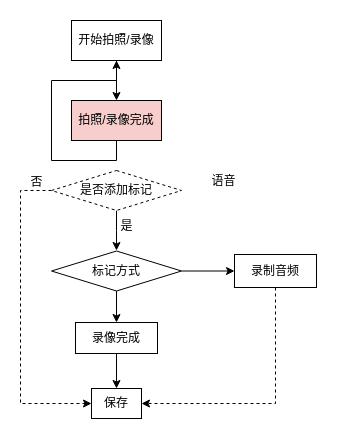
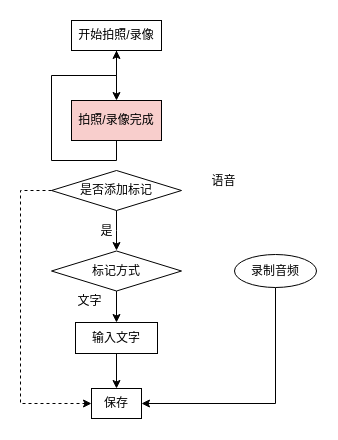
- <mxCell id="3" value="开始拍照/录像" style="rounded=0;whiteSpace=wrap;html=1;strokeColor=#000000;" parent="1" vertex="1"><mxGeometry x="71" y="20" width="90" height="40" as="geometry" /></mxCell>
+ <mxCell id="3" value="开始拍照/录像" style="rounded=0;whiteSpace=wrap;html=1;strokeColor=#000000;" parent="1" vertex="1"><mxGeometry x="71" y="20" width="90" height="30" as="geometry" /></mxCell>
- <mxCell id="9" value="否" style="text;html=1;align=center;verticalAlign=middle;resizable=0;points=[];autosize=1;strokeColor=none;" parent="1" vertex="1"><mxGeometry x="21" y="172" width="30" height="20" as="geometry" /></mxCell>
- <mxCell id="8" value="是否添加标记" style="rhombus;whiteSpace=wrap;html=1;strokeColor=#000000;dashed=1;" parent="1" vertex="1"><mxGeometry x="51" y="170" width="130" height="40" as="geometry" /></mxCell>
+ <mxCell id="8" value="是否添加标记" style="rhombus;whiteSpace=wrap;html=1;strokeColor=#000000;" parent="1" vertex="1"><mxGeometry x="51" y="170" width="130" height="40" as="geometry" /></mxCell>
- <mxCell id="10" value="是" style="text;html=1;align=center;verticalAlign=middle;resizable=0;points=[];autosize=1;strokeColor=none;" parent="1" vertex="1"><mxGeometry x="111" y="216" width="30" height="20" as="geometry" /></mxCell>
+ <mxCell id="10" value="是" style="text;html=1;align=center;verticalAlign=middle;resizable=0;points=[];autosize=1;strokeColor=none;" parent="1" vertex="1"><mxGeometry x="91" y="221" width="30" height="20" as="geometry" /></mxCell>
- <mxCell id="14" style="edgeStyle=orthogonalEdgeStyle;rounded=0;orthogonalLoop=1;jettySize=auto;html=1;exitX=1;exitY=0.5;exitDx=0;exitDy=0;entryX=0;entryY=0.5;entryDx=0;entryDy=0;" parent="1" source="16" target="18" edge="1"><mxGeometry relative="1" as="geometry" /></mxCell>
- <mxCell id="18" value="录制音频" style="rounded=0;whiteSpace=wrap;html=1;strokeColor=#000000;" parent="1" vertex="1"><mxGeometry x="234" y="254" width="82" height="33" as="geometry" /></mxCell>
+ <mxCell id="18" value="录制音频" style="ellipse;whiteSpace=wrap;html=1;strokeColor=#000000;" parent="1" vertex="1"><mxGeometry x="234" y="254" width="82" height="33" as="geometry" /></mxCell>
+ <mxCell id="20" value="文字" style="text;html=1;align=center;verticalAlign=middle;resizable=0;points=[];autosize=1;strokeColor=none;" parent="1" vertex="1"><mxGeometry x="72" y="292" width="34" height="18" as="geometry" /></mxCell>
- <mxCell id="12" value="录像完成" style="rounded=0;whiteSpace=wrap;html=1;strokeColor=#000000;" parent="1" vertex="1"><mxGeometry x="75" y="322" width="82" height="31" as="geometry" /></mxCell>
+ <mxCell id="12" value="输入文字" style="rounded=0;whiteSpace=wrap;html=1;strokeColor=#000000;" parent="1" vertex="1"><mxGeometry x="75" y="322" width="82" height="31" as="geometry" /></mxCell>
- <mxCell id="17" style="edgeStyle=orthogonalEdgeStyle;rounded=0;orthogonalLoop=1;jettySize=auto;html=1;exitX=0.5;exitY=1;exitDx=0;exitDy=0;entryX=1;entryY=0.5;entryDx=0;entryDy=0;dashed=1;" parent="1" source="18" target="13" edge="1"><mxGeometry relative="1" as="geometry" /></mxCell>
+ <mxCell id="17" style="edgeStyle=orthogonalEdgeStyle;rounded=0;orthogonalLoop=1;jettySize=auto;html=1;exitX=0.5;exitY=1;exitDx=0;exitDy=0;entryX=1;entryY=0.5;entryDx=0;entryDy=0;" parent="1" source="18" target="13" edge="1"><mxGeometry relative="1" as="geometry" /></mxCell>
